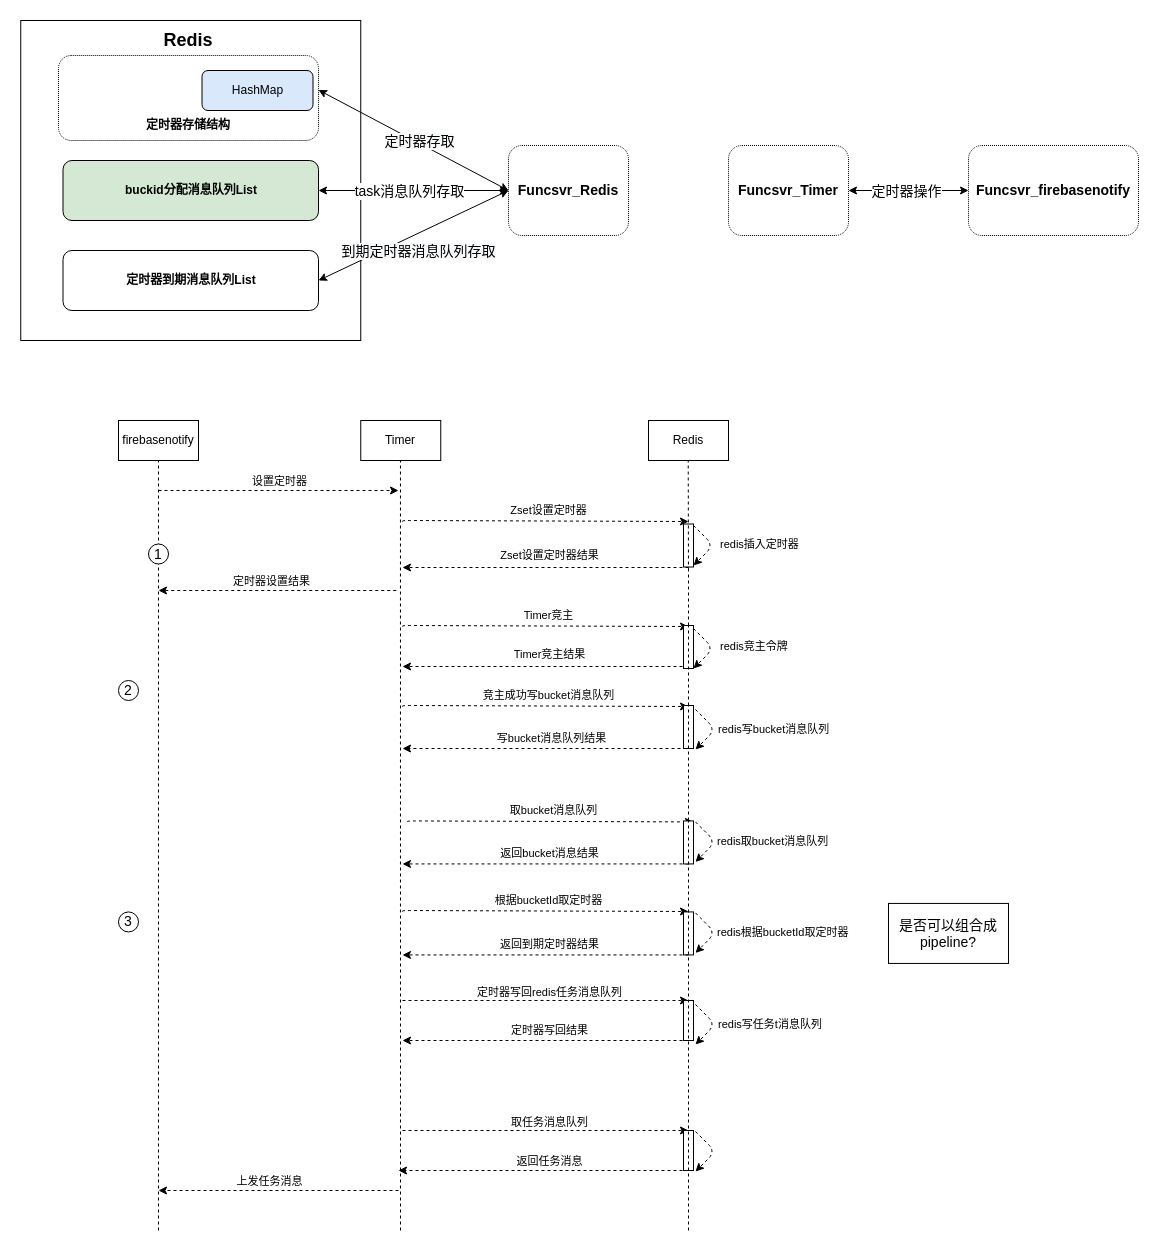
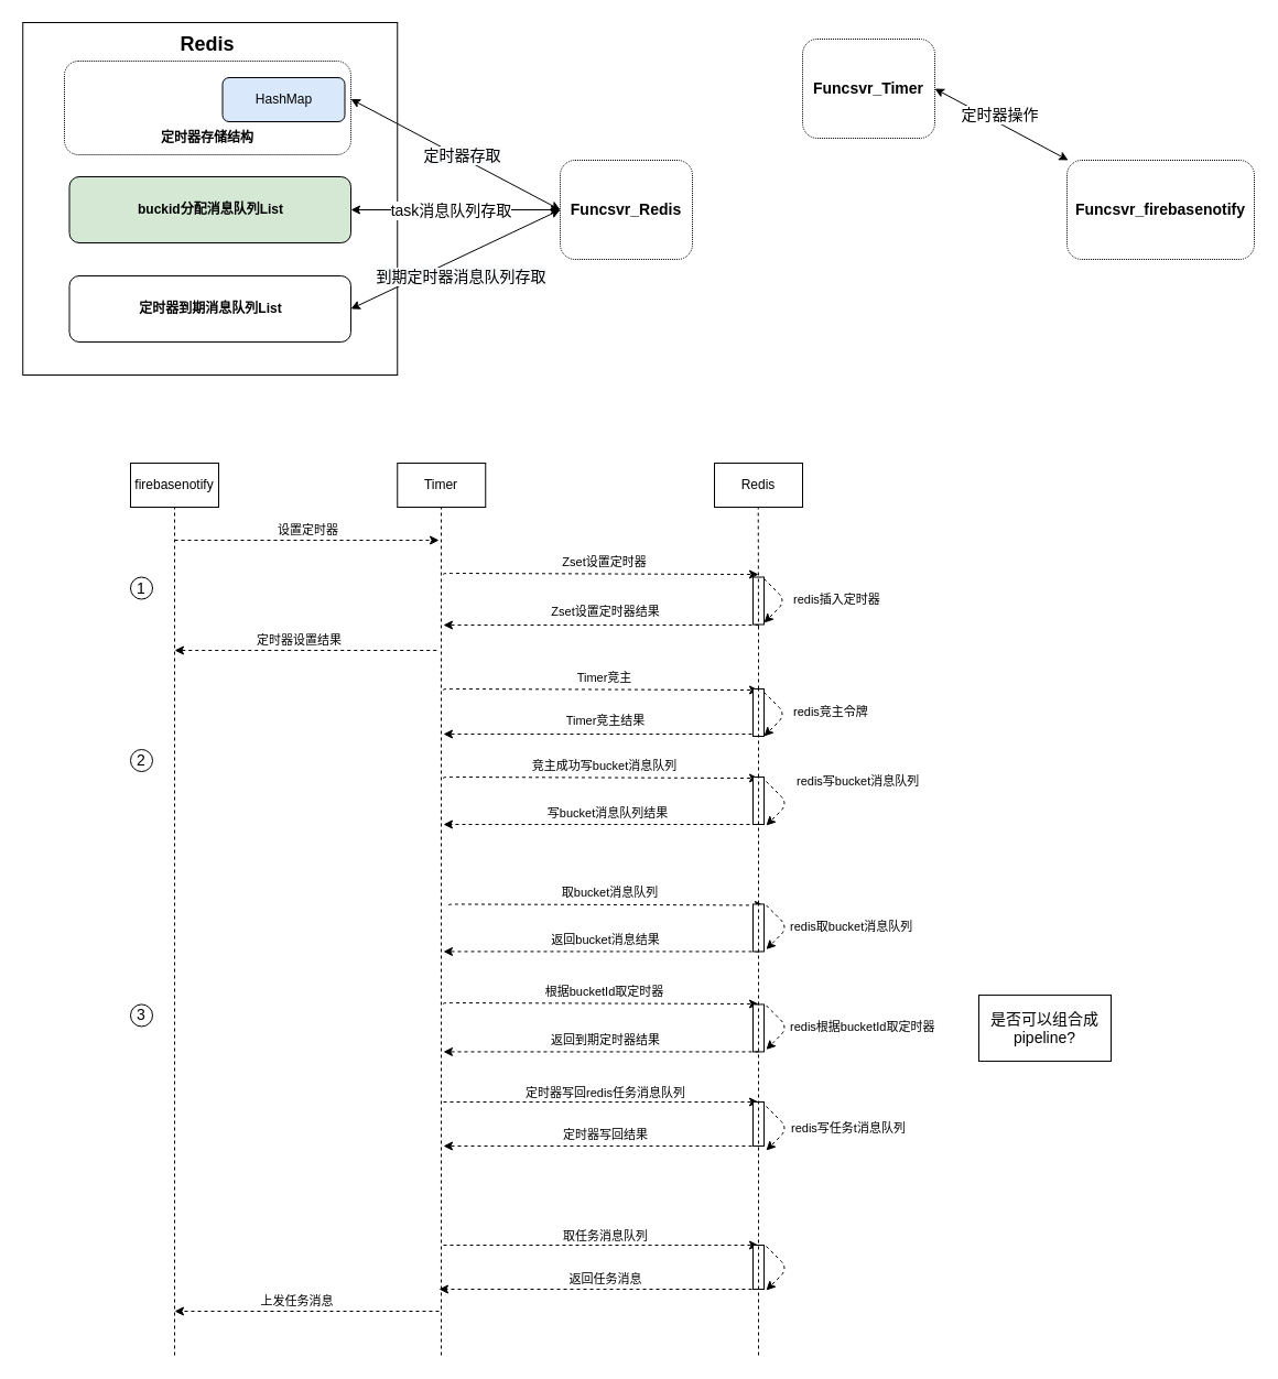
- <mxCell id="5" value="&lt;b&gt;&lt;font style=&quot;font-size: 14px&quot;&gt;Funcsvr_Timer&lt;/font&gt;&lt;/b&gt;" style="rounded=1;whiteSpace=wrap;html=1;dashed=1;dashPattern=1 1;align=center;" parent="1" vertex="1"><mxGeometry x="728" y="145" width="120" height="90" as="geometry" /></mxCell>
+ <mxCell id="5" value="&lt;b&gt;&lt;font style=&quot;font-size: 14px&quot;&gt;Funcsvr_Timer&lt;/font&gt;&lt;/b&gt;" style="rounded=1;whiteSpace=wrap;html=1;dashed=1;dashPattern=1 1;align=center;" parent="1" vertex="1"><mxGeometry x="728" y="35" width="120" height="90" as="geometry" /></mxCell>
- <mxCell id="40" value="1" style="ellipse;whiteSpace=wrap;html=1;aspect=fixed;fontSize=14;align=center;" vertex="1" parent="1"><mxGeometry x="148" y="543.5" width="20" height="20" as="geometry" /></mxCell>
+ <mxCell id="40" value="1" style="ellipse;whiteSpace=wrap;html=1;aspect=fixed;fontSize=14;align=center;" vertex="1" parent="1"><mxGeometry x="118" y="523.5" width="20" height="20" as="geometry" /></mxCell>
- <mxCell id="55" value="&lt;div style=&quot;text-align: center&quot;&gt;&lt;font face=&quot;helvetica&quot;&gt;&lt;span style=&quot;font-size: 11px ; background-color: rgb(255 , 255 , 255)&quot;&gt;redis写bucket消息队列&lt;/span&gt;&lt;/font&gt;&lt;/div&gt;" style="text;whiteSpace=wrap;html=1;" vertex="1" parent="1"><mxGeometry x="716" y="715" width="180" height="30" as="geometry" /></mxCell>
+ <mxCell id="55" value="&lt;div style=&quot;text-align: center&quot;&gt;&lt;font face=&quot;helvetica&quot;&gt;&lt;span style=&quot;font-size: 11px ; background-color: rgb(255 , 255 , 255)&quot;&gt;redis写bucket消息队列&lt;/span&gt;&lt;/font&gt;&lt;/div&gt;" style="text;whiteSpace=wrap;html=1;" vertex="1" parent="1"><mxGeometry x="721" y="695" width="180" height="30" as="geometry" /></mxCell>
